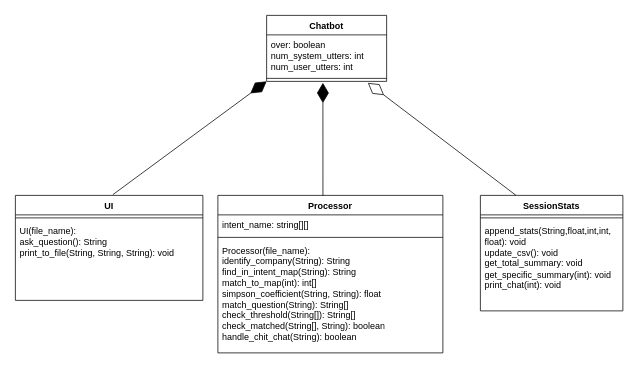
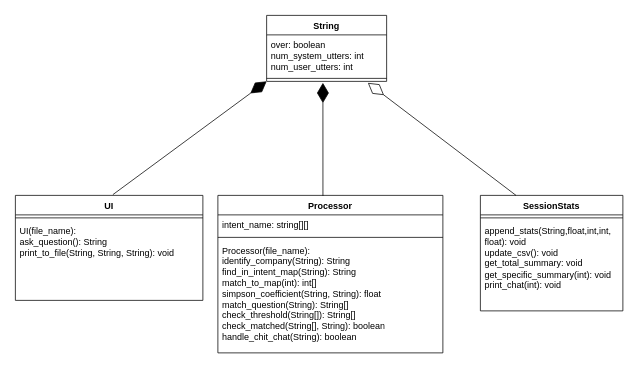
- <mxCell id="5" value="Chatbot" style="swimlane;fontStyle=1;align=center;verticalAlign=top;childLayout=stackLayout;horizontal=1;startSize=26;horizontalStack=0;resizeParent=1;resizeParentMax=0;resizeLast=0;collapsible=1;marginBottom=0;whiteSpace=wrap;html=1;" parent="1" vertex="1"><mxGeometry x="355" y="20" width="160" height="88" as="geometry" /></mxCell>
+ <mxCell id="5" value="String" style="swimlane;fontStyle=1;align=center;verticalAlign=top;childLayout=stackLayout;horizontal=1;startSize=26;horizontalStack=0;resizeParent=1;resizeParentMax=0;resizeLast=0;collapsible=1;marginBottom=0;whiteSpace=wrap;html=1;" parent="1" vertex="1"><mxGeometry x="355" y="20" width="160" height="88" as="geometry" /></mxCell>
